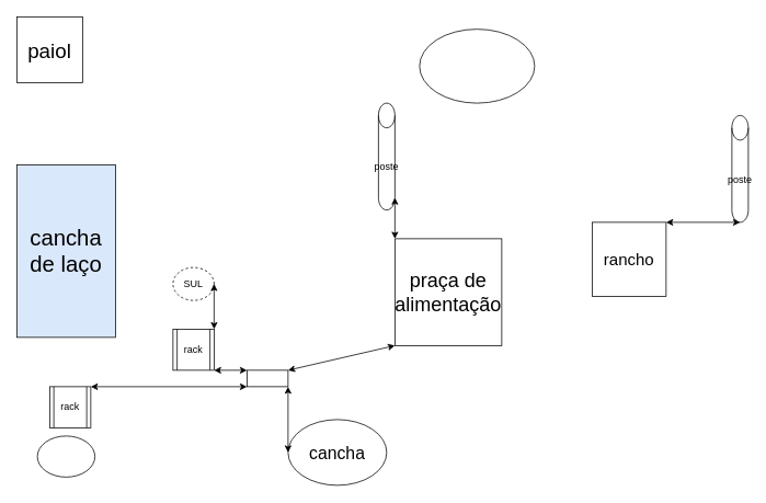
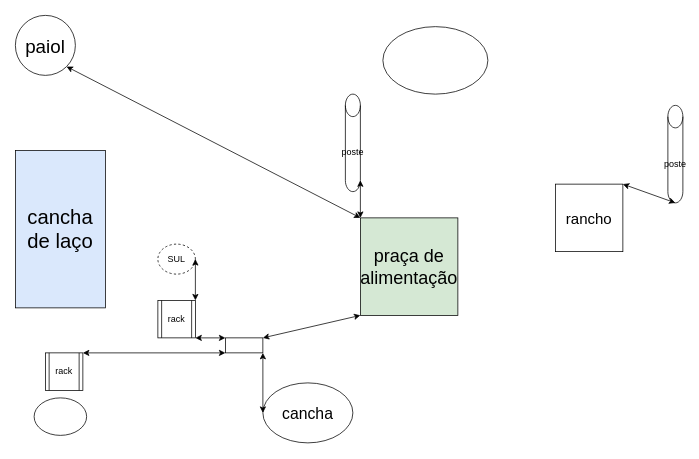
- <mxCell id="6" value="&lt;font style=&quot;&quot;&gt;&lt;font style=&quot;font-size: 25px;&quot;&gt;paiol&lt;/font&gt;&lt;br&gt;&lt;/font&gt;" style="whiteSpace=wrap;html=1;aspect=fixed;" vertex="1" parent="1"><mxGeometry y="20" width="80" height="80" as="geometry" x="20" /></mxCell>
+ <mxCell id="6" value="&lt;font style=&quot;&quot;&gt;&lt;font style=&quot;font-size: 25px;&quot;&gt;paiol&lt;/font&gt;&lt;br&gt;&lt;/font&gt;" style="ellipse;whiteSpace=wrap;html=1;aspect=fixed;" vertex="1" parent="1"><mxGeometry y="20" width="80" height="80" as="geometry" x="20" /></mxCell>
+ <mxCell id="16" value="" style="endArrow=classic;startArrow=classic;html=1;rounded=0;entryX=0;entryY=0;entryDx=0;entryDy=0;exitX=1;exitY=1;exitDx=0;exitDy=0;" edge="1" parent="1" source="6" target="2"><mxGeometry width="50" height="50" relative="1" as="geometry"><mxPoint x="370" y="340" as="sourcePoint" /><mxPoint x="420" y="290" as="targetPoint" /><Array as="points" /></mxGeometry></mxCell>
- <mxCell id="3" value="&lt;font style=&quot;font-size: 20px;&quot;&gt;rancho&lt;br&gt;&lt;/font&gt;" style="whiteSpace=wrap;html=1;aspect=fixed;" vertex="1" parent="1"><mxGeometry x="720" y="270" width="90" height="90" as="geometry" /></mxCell>
+ <mxCell id="3" value="&lt;font style=&quot;font-size: 20px;&quot;&gt;rancho&lt;br&gt;&lt;/font&gt;" style="whiteSpace=wrap;html=1;aspect=fixed;" vertex="1" parent="1"><mxGeometry x="740" y="245" width="90" height="90" as="geometry" /></mxCell>
- <mxCell id="2" value="&lt;font style=&quot;font-size: 24px;&quot;&gt;praça de alimentação&lt;/font&gt;" style="whiteSpace=wrap;html=1;aspect=fixed;" vertex="1" parent="1"><mxGeometry x="480" y="290" width="130" height="130" as="geometry" /></mxCell>
+ <mxCell id="2" value="&lt;font style=&quot;font-size: 24px;&quot;&gt;praça de alimentação&lt;/font&gt;" style="whiteSpace=wrap;html=1;aspect=fixed;fillColor=#d5e8d4;" vertex="1" parent="1"><mxGeometry x="480" y="290" width="130" height="130" as="geometry" /></mxCell>
